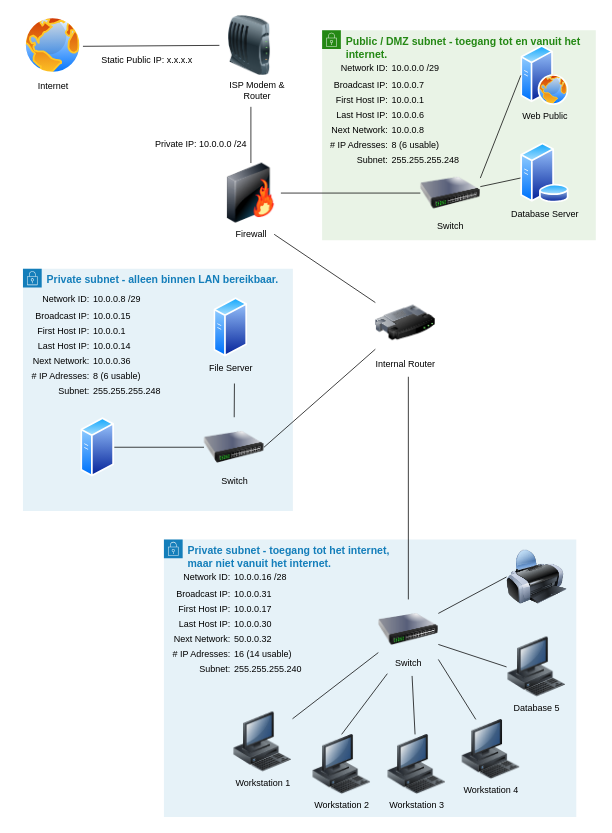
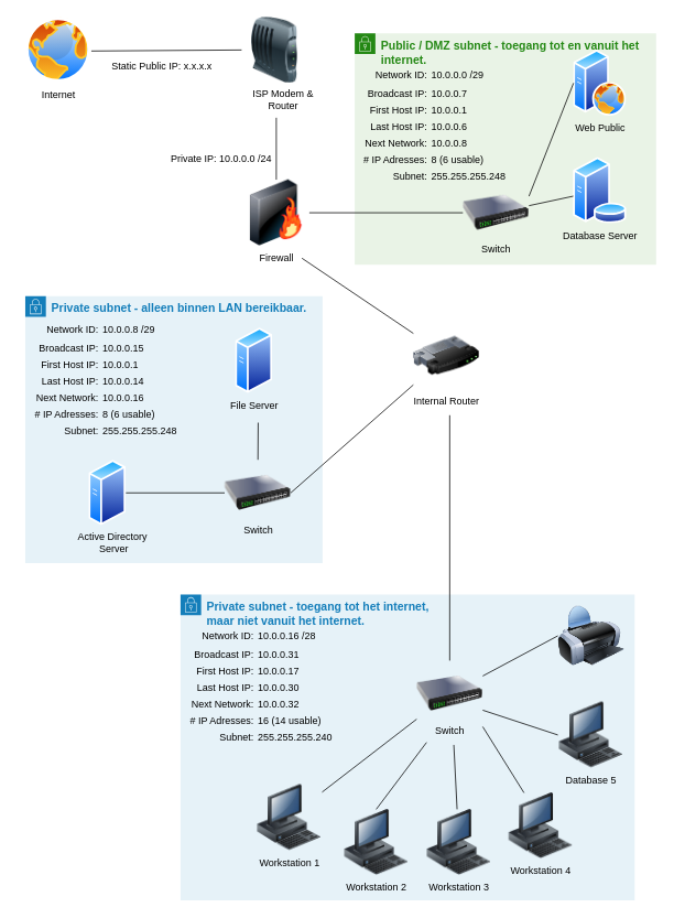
- <mxCell id="79" value="10.0.0.36" style="text;html=1;align=left;verticalAlign=middle;resizable=0;points=[];autosize=1;strokeColor=none;fillColor=none;" vertex="1" parent="1"><mxGeometry x="122" y="466" width="70" height="30" as="geometry" /></mxCell>
+ <mxCell id="79" value="10.0.0.16" style="text;html=1;align=left;verticalAlign=middle;resizable=0;points=[];autosize=1;strokeColor=none;fillColor=none;" vertex="1" parent="1"><mxGeometry x="122" y="466" width="70" height="30" as="geometry" /></mxCell>
+ <mxCell id="37" value="&lt;div&gt;Active Directory&amp;nbsp;&lt;/div&gt;&lt;div&gt;Server&lt;/div&gt;" style="text;html=1;align=center;verticalAlign=middle;resizable=1;points=[];autosize=1;strokeColor=none;fillColor=none;movable=1;rotatable=1;deletable=1;editable=1;locked=0;connectable=1;container=0;" vertex="1" parent="1"><mxGeometry x="82" y="636" width="110" height="40" as="geometry" /></mxCell>
- <mxCell id="94" value="50.0.0.32" style="text;html=1;align=left;verticalAlign=middle;resizable=0;points=[];autosize=1;strokeColor=none;fillColor=none;" vertex="1" parent="1"><mxGeometry x="310" y="837" width="70" height="30" as="geometry" /></mxCell>
+ <mxCell id="94" value="10.0.0.32" style="text;html=1;align=left;verticalAlign=middle;resizable=0;points=[];autosize=1;strokeColor=none;fillColor=none;" vertex="1" parent="1"><mxGeometry x="310" y="837" width="70" height="30" as="geometry" /></mxCell>
